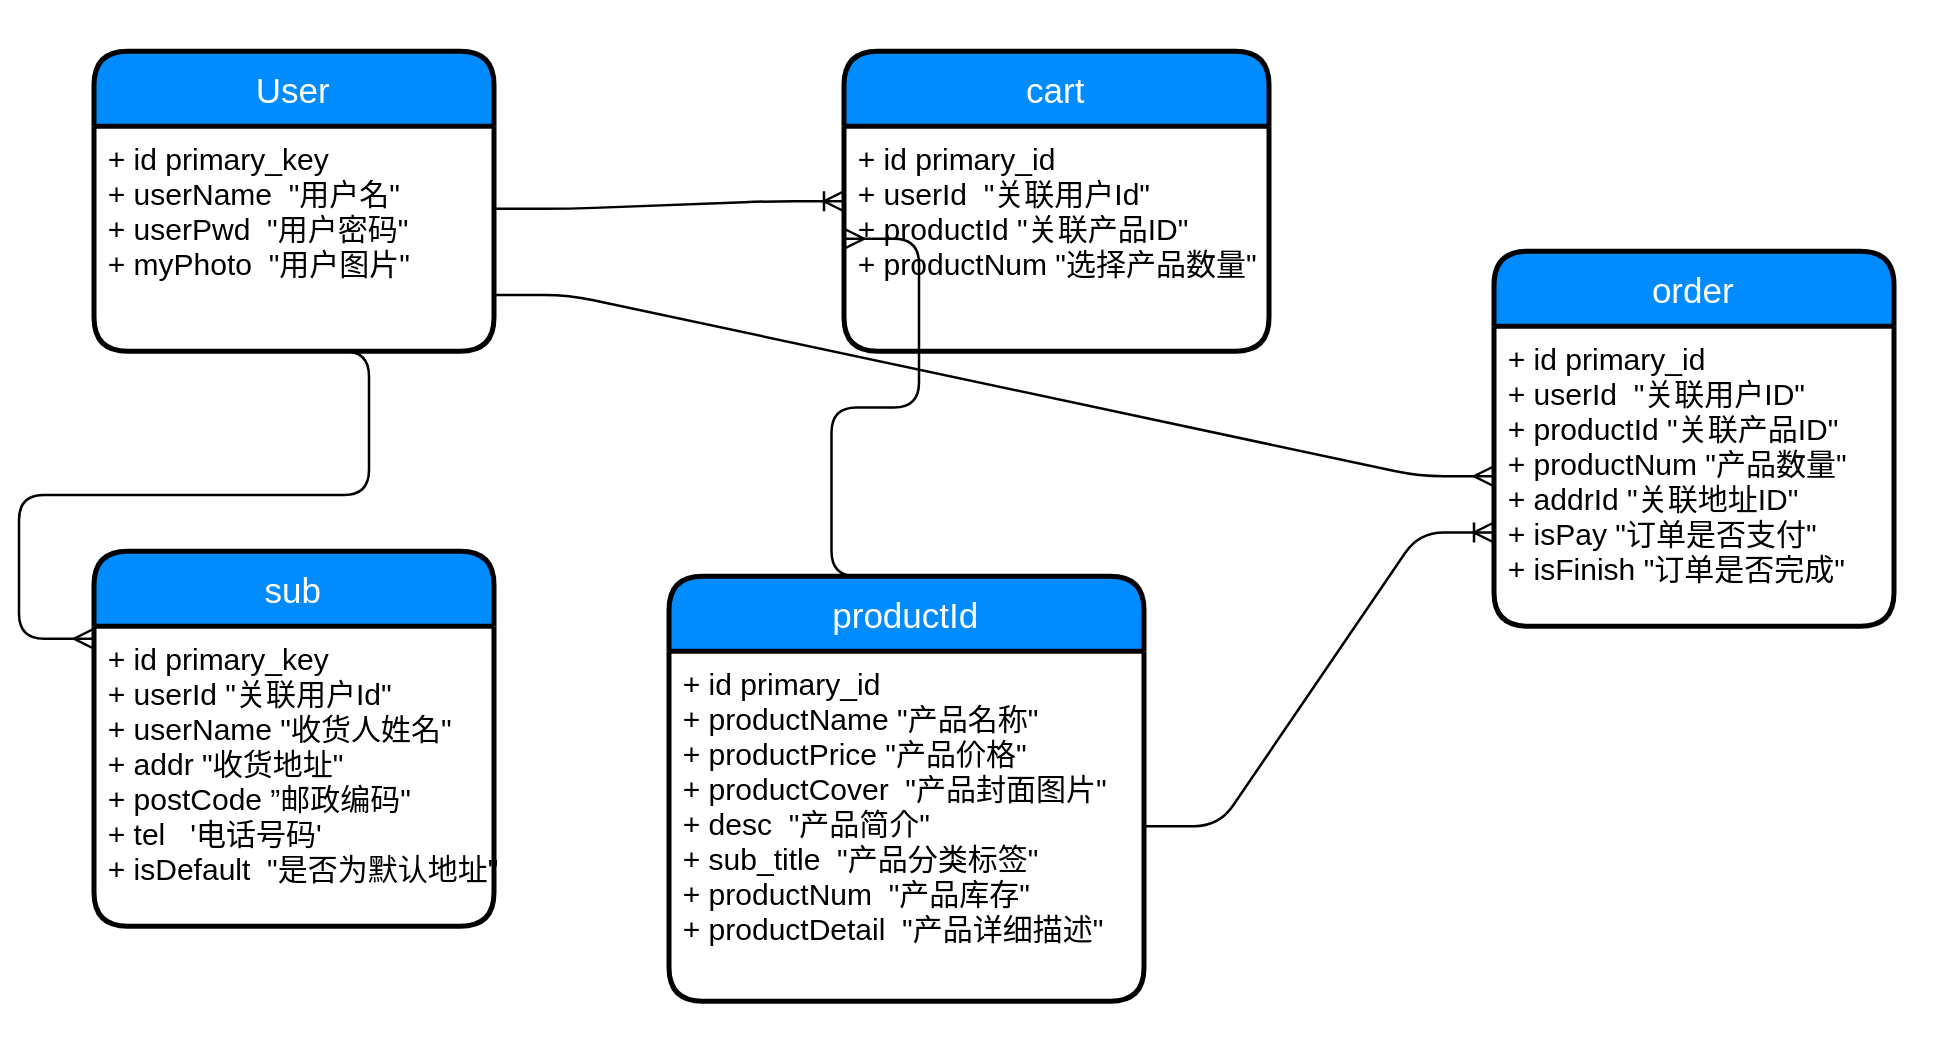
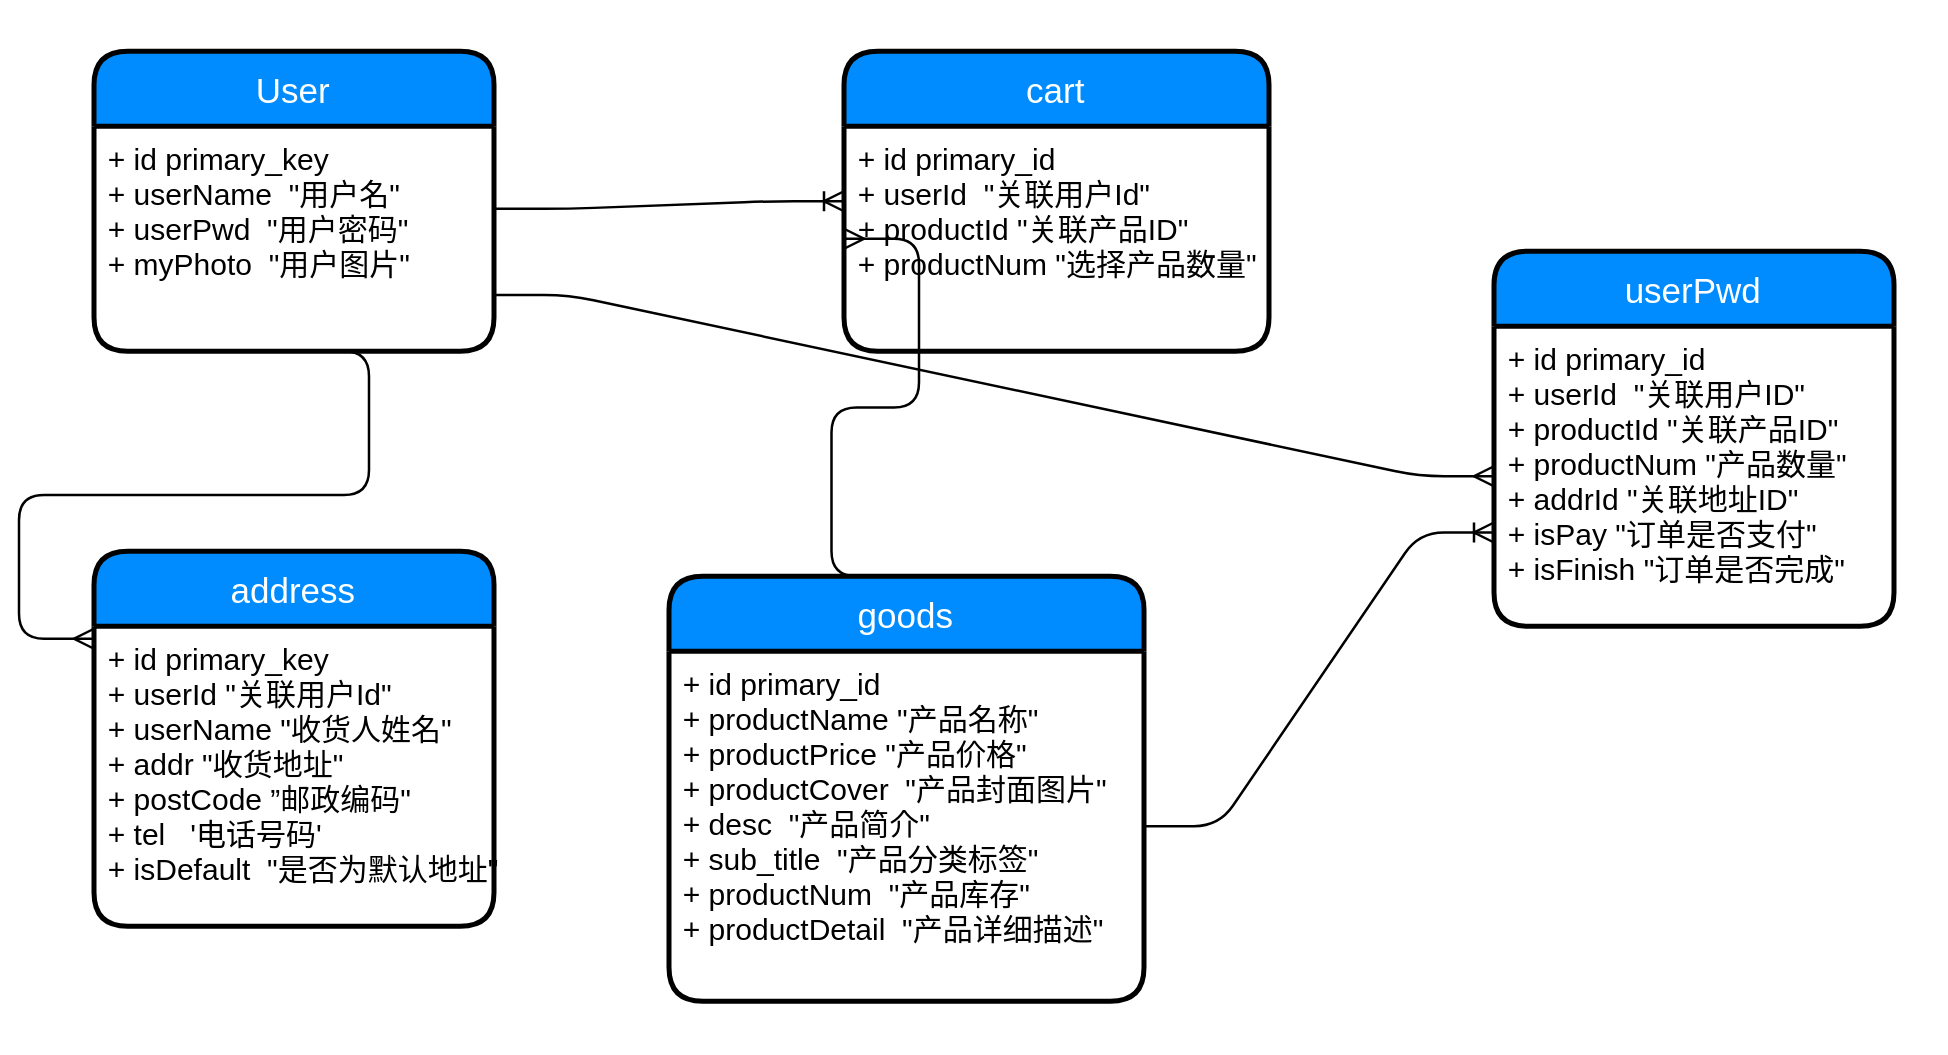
- <mxCell id="12" value="order" style="swimlane;childLayout=stackLayout;horizontal=1;startSize=30;horizontalStack=0;fillColor=#008cff;fontColor=#FFFFFF;rounded=1;fontSize=14;fontStyle=0;strokeWidth=2;resizeParent=0;resizeLast=1;shadow=0;dashed=0;align=center;" parent="1" vertex="1"><mxGeometry x="580" y="100" width="160" height="150" as="geometry" /></mxCell>
+ <mxCell id="12" value="userPwd" style="swimlane;childLayout=stackLayout;horizontal=1;startSize=30;horizontalStack=0;fillColor=#008cff;fontColor=#FFFFFF;rounded=1;fontSize=14;fontStyle=0;strokeWidth=2;resizeParent=0;resizeLast=1;shadow=0;dashed=0;align=center;" parent="1" vertex="1"><mxGeometry x="580" y="100" width="160" height="150" as="geometry" /></mxCell>
- <mxCell id="4" value="sub" style="swimlane;childLayout=stackLayout;horizontal=1;startSize=30;horizontalStack=0;fillColor=#008cff;fontColor=#FFFFFF;rounded=1;fontSize=14;fontStyle=0;strokeWidth=2;resizeParent=0;resizeLast=1;shadow=0;dashed=0;align=center;" parent="1" vertex="1"><mxGeometry x="20" y="220" width="160" height="150" as="geometry" /></mxCell>
+ <mxCell id="4" value="address" style="swimlane;childLayout=stackLayout;horizontal=1;startSize=30;horizontalStack=0;fillColor=#008cff;fontColor=#FFFFFF;rounded=1;fontSize=14;fontStyle=0;strokeWidth=2;resizeParent=0;resizeLast=1;shadow=0;dashed=0;align=center;" parent="1" vertex="1"><mxGeometry x="20" y="220" width="160" height="150" as="geometry" /></mxCell>
- <mxCell id="8" value="productId" style="swimlane;childLayout=stackLayout;horizontal=1;startSize=30;horizontalStack=0;fillColor=#008cff;fontColor=#FFFFFF;rounded=1;fontSize=14;fontStyle=0;strokeWidth=2;resizeParent=0;resizeLast=1;shadow=0;dashed=0;align=center;" parent="1" vertex="1"><mxGeometry x="250" y="230" width="190" height="170" as="geometry" /></mxCell>
+ <mxCell id="8" value="goods" style="swimlane;childLayout=stackLayout;horizontal=1;startSize=30;horizontalStack=0;fillColor=#008cff;fontColor=#FFFFFF;rounded=1;fontSize=14;fontStyle=0;strokeWidth=2;resizeParent=0;resizeLast=1;shadow=0;dashed=0;align=center;" parent="1" vertex="1"><mxGeometry x="250" y="230" width="190" height="170" as="geometry" /></mxCell>
